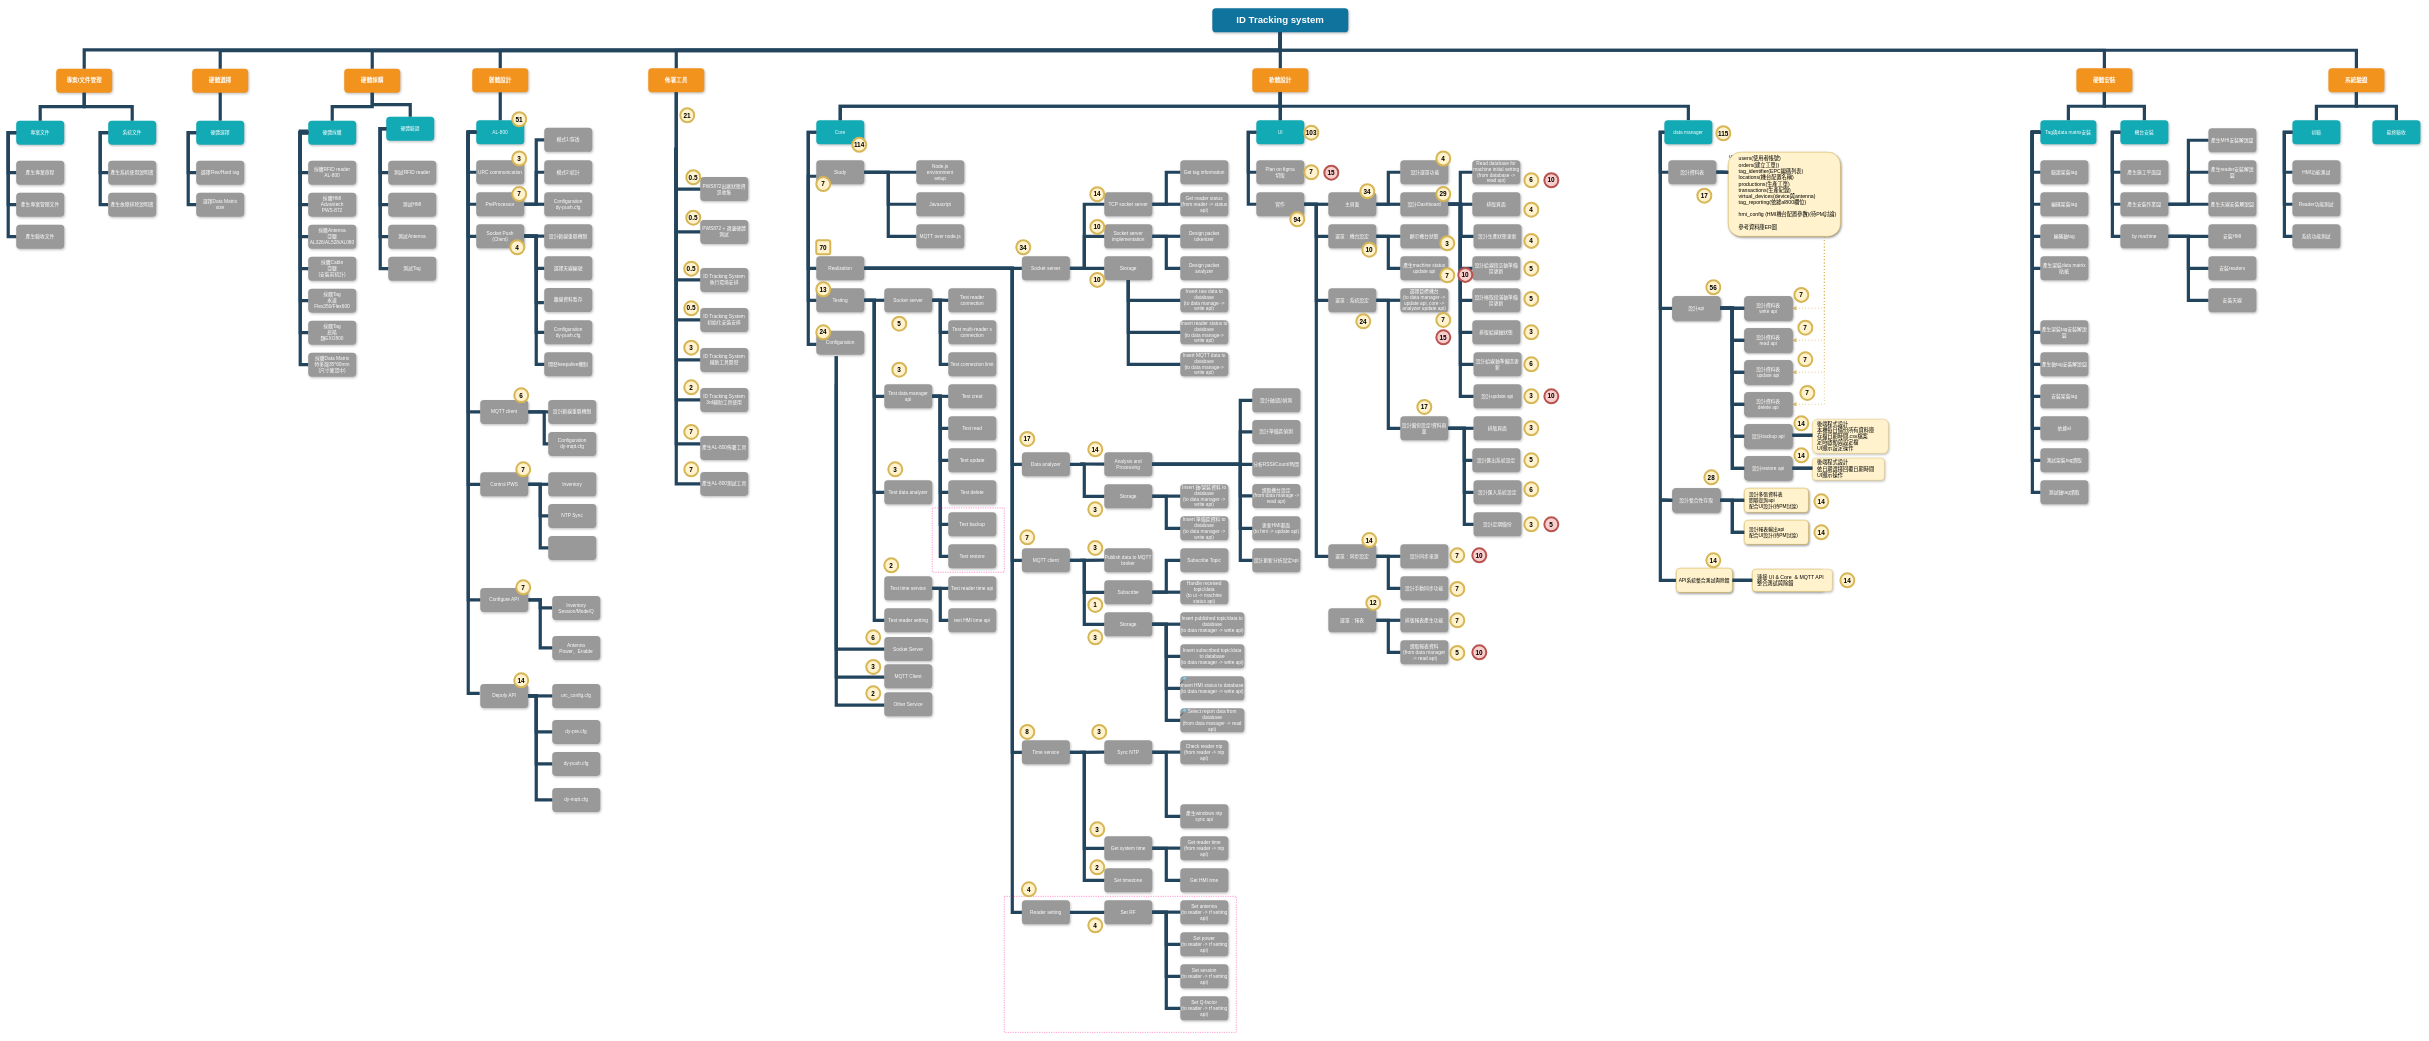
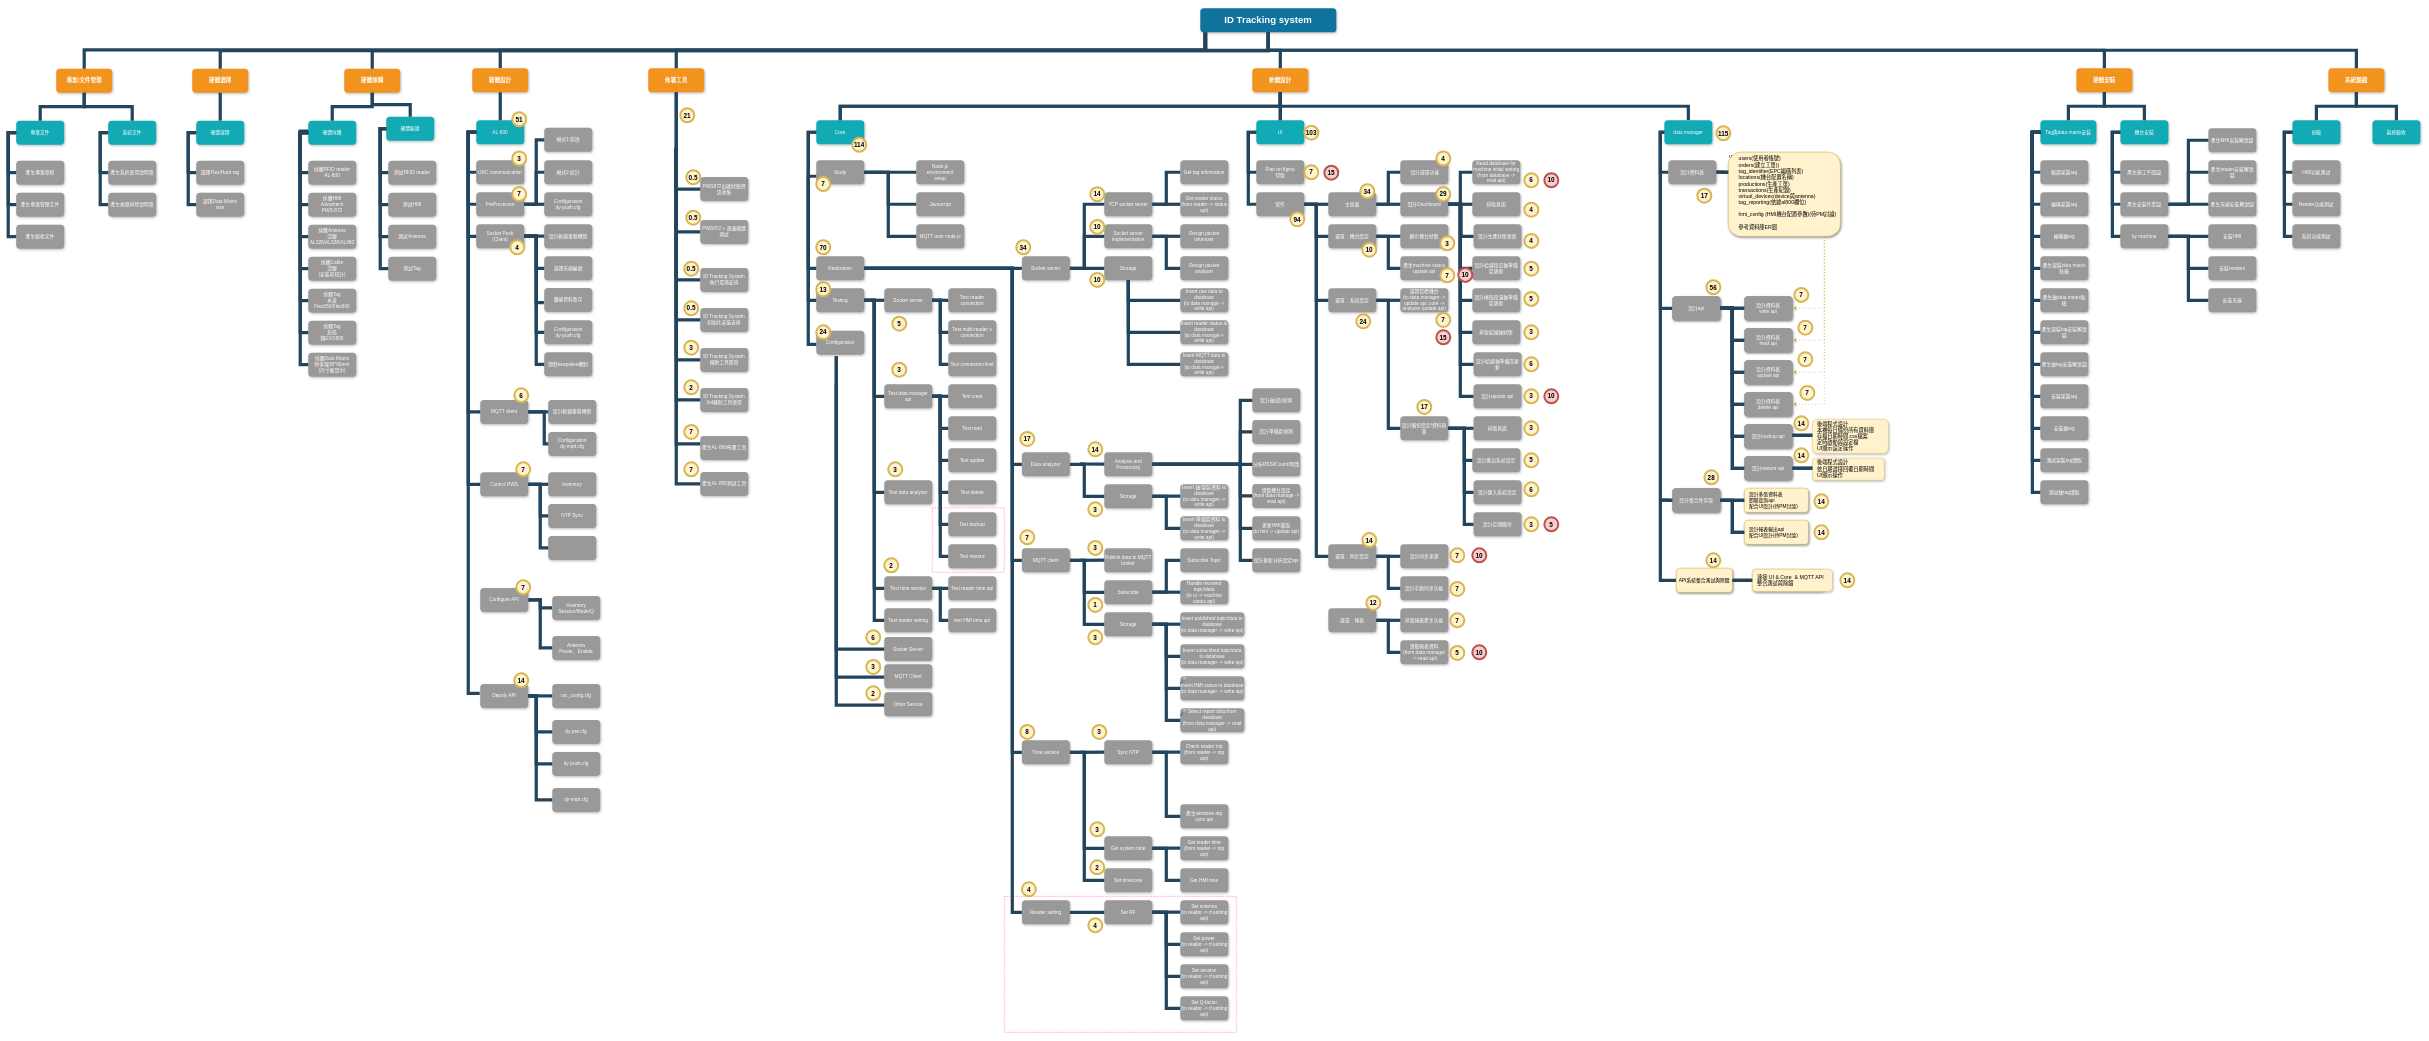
- <mxCell id="2" value="ID Tracking system" style="whiteSpace=wrap;rounded=1;shadow=1;fillColor=#10739E;strokeColor=none;fontColor=#FFFFFF;fontStyle=1;fontSize=24" parent="1" vertex="1"><mxGeometry x="3030" y="20" width="340" height="60" as="geometry" /></mxCell>
+ <mxCell id="2" value="ID Tracking system" style="whiteSpace=wrap;rounded=1;shadow=1;fillColor=#10739E;strokeColor=none;fontColor=#FFFFFF;fontStyle=1;fontSize=24" parent="1" vertex="1"><mxGeometry x="3000" y="20" width="340" height="60" as="geometry" /></mxCell>
- <mxCell id="463" value="70" style="whiteSpace=wrap;html=1;aspect=fixed;fontSize=16;fontStyle=1;labelBackgroundColor=none;fillColor=#fff2cc;strokeColor=#d6b656;strokeWidth=5;rounded=1;" parent="1" vertex="1"><mxGeometry x="2040" y="600" width="35" height="35" as="geometry" /></mxCell>
+ <mxCell id="463" value="70" style="ellipse;whiteSpace=wrap;html=1;aspect=fixed;fontSize=16;fontStyle=1;labelBackgroundColor=none;fillColor=#fff2cc;strokeColor=#d6b656;strokeWidth=5;" parent="1" vertex="1"><mxGeometry x="2040" y="600" width="35" height="35" as="geometry" /></mxCell>
+ <mxCell id="40" value="" style="edgeStyle=elbowEdgeStyle;elbow=horizontal;rounded=0;fontColor=#000000;endArrow=none;endFill=0;strokeWidth=8;strokeColor=#23445D;" parent="1" source="29" target="35" edge="1"><mxGeometry width="100" height="100" relative="1" as="geometry"><mxPoint x="5090" y="330" as="sourcePoint" /><mxPoint x="5090" y="750" as="targetPoint" /><Array as="points"><mxPoint x="5080" y="550" /></Array></mxGeometry></mxCell>
+ <mxCell id="35" value="產生軸data matrix貼紙" style="whiteSpace=wrap;rounded=1;fillColor=#999999;strokeColor=none;shadow=1;fontColor=#FFFFFF;fontStyle=0" parent="1" vertex="1"><mxGeometry x="5100" y="720" width="120" height="60" as="geometry" /></mxCell>
- <mxCell id="96" value="依據al" style="whiteSpace=wrap;rounded=1;fillColor=#999999;strokeColor=none;shadow=1;fontColor=#FFFFFF;fontStyle=0" parent="1" vertex="1"><mxGeometry x="5100" y="1040" width="120" height="60" as="geometry" /></mxCell>
+ <mxCell id="96" value="安裝軸tag" style="whiteSpace=wrap;rounded=1;fillColor=#999999;strokeColor=none;shadow=1;fontColor=#FFFFFF;fontStyle=0" parent="1" vertex="1"><mxGeometry x="5100" y="1040" width="120" height="60" as="geometry" /></mxCell>
+ <mxCell id="388" value="" style="edgeStyle=elbowEdgeStyle;elbow=horizontal;rounded=0;fontColor=#000000;endArrow=none;endFill=0;strokeWidth=8;strokeColor=#23445D;exitX=1;exitY=0.5;exitDx=0;exitDy=0;entryX=0;entryY=0.5;entryDx=0;entryDy=0;" parent="1" source="258" target="385" edge="1"><mxGeometry width="100" height="100" relative="1" as="geometry"><mxPoint x="2170" y="760" as="sourcePoint" /><mxPoint x="2220" y="1080" as="targetPoint" /><Array as="points" /></mxGeometry></mxCell>
- <mxCell id="225" value="" style="edgeStyle=elbowEdgeStyle;elbow=horizontal;rounded=0;fontColor=#000000;endArrow=none;endFill=0;strokeWidth=8;strokeColor=#23445D;exitX=0;exitY=0.5;exitDx=0;exitDy=0;" parent="1" source="183" target="224" edge="1"><mxGeometry width="100" height="100" relative="1" as="geometry"><mxPoint x="1200" y="340" as="sourcePoint" /><mxPoint x="1210" y="1220" as="targetPoint" /><Array as="points"><mxPoint x="1170" y="779" /></Array></mxGeometry></mxCell>
